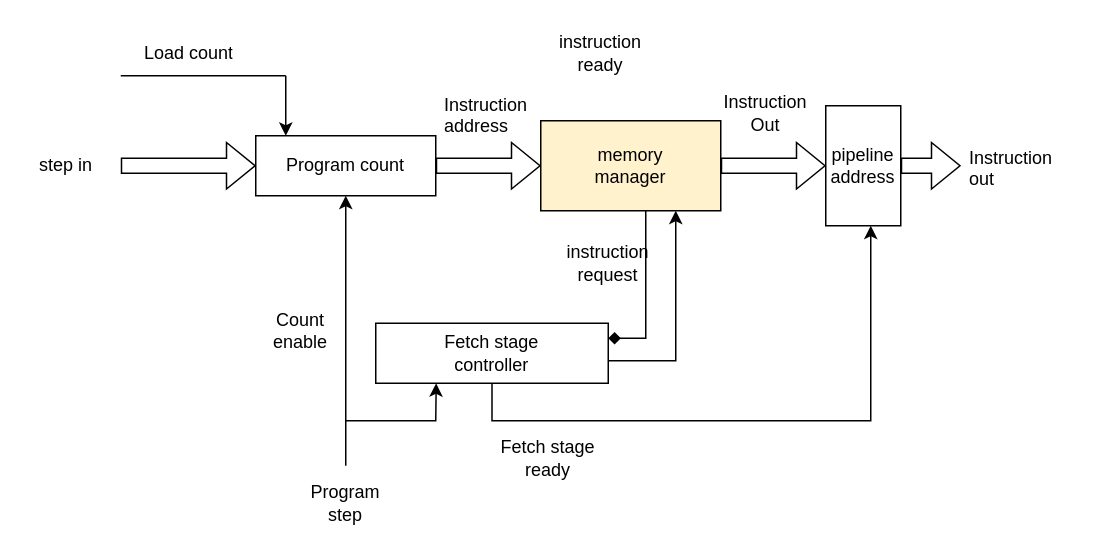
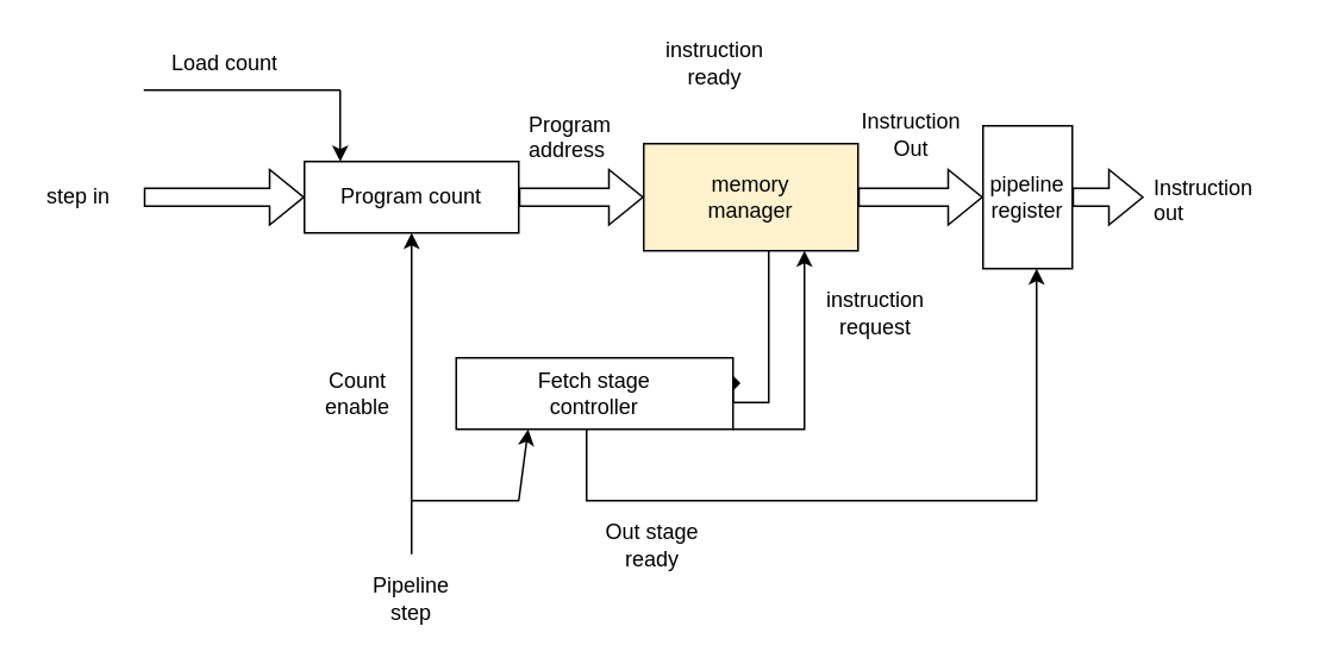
- <mxCell id="8" value="&lt;div&gt;Instruction &lt;br&gt;&lt;/div&gt;&lt;div&gt;address&lt;br&gt;&lt;/div&gt;" style="text;strokeColor=none;fillColor=none;align=left;verticalAlign=middle;spacingLeft=4;spacingRight=4;overflow=hidden;points=[[0,0.5],[1,0.5]];portConstraint=eastwest;rotatable=0;whiteSpace=wrap;html=1;" parent="1" vertex="1"><mxGeometry x="290" y="60" width="70" height="30" as="geometry" /></mxCell>
+ <mxCell id="8" value="&lt;div&gt;Program &lt;br&gt;&lt;/div&gt;&lt;div&gt;address&lt;br&gt;&lt;/div&gt;" style="text;strokeColor=none;fillColor=none;align=left;verticalAlign=middle;spacingLeft=4;spacingRight=4;overflow=hidden;points=[[0,0.5],[1,0.5]];portConstraint=eastwest;rotatable=0;whiteSpace=wrap;html=1;" parent="1" vertex="1"><mxGeometry x="290" y="60" width="70" height="30" as="geometry" /></mxCell>
- <mxCell id="14" value="&lt;div&gt;pipeline&lt;/div&gt;&lt;div&gt;address&lt;br&gt;&lt;/div&gt;" style="rounded=0;whiteSpace=wrap;html=1;" parent="1" vertex="1"><mxGeometry x="550" y="70" width="50" height="80" as="geometry" /></mxCell>
+ <mxCell id="14" value="&lt;div&gt;pipeline&lt;/div&gt;&lt;div&gt;register&lt;br&gt;&lt;/div&gt;" style="rounded=0;whiteSpace=wrap;html=1;" parent="1" vertex="1"><mxGeometry x="550" y="70" width="50" height="80" as="geometry" /></mxCell>
- <mxCell id="20" value="&lt;div&gt;instruction&lt;/div&gt;&lt;div&gt;request&lt;br&gt;&lt;/div&gt;" style="text;html=1;strokeColor=none;fillColor=none;align=center;verticalAlign=middle;whiteSpace=wrap;rounded=0;" vertex="1" parent="1"><mxGeometry x="375" y="160" width="60" height="30" as="geometry" /></mxCell>
+ <mxCell id="20" value="&lt;div&gt;instruction&lt;/div&gt;&lt;div&gt;request&lt;br&gt;&lt;/div&gt;" style="text;html=1;strokeColor=none;fillColor=none;align=center;verticalAlign=middle;whiteSpace=wrap;rounded=0;" vertex="1" parent="1"><mxGeometry x="460" y="160" width="60" height="30" as="geometry" /></mxCell>
- <mxCell id="18" value="&lt;div&gt;Fetch stage&lt;/div&gt;&lt;div&gt;controller&lt;br&gt;&lt;/div&gt;" style="rounded=0;whiteSpace=wrap;html=1;" vertex="1" parent="1"><mxGeometry x="250" y="215" width="155" height="40" as="geometry" /></mxCell>
+ <mxCell id="18" value="&lt;div&gt;Fetch stage&lt;/div&gt;&lt;div&gt;controller&lt;br&gt;&lt;/div&gt;" style="rounded=0;whiteSpace=wrap;html=1;" vertex="1" parent="1"><mxGeometry x="255" y="200" width="155" height="40" as="geometry" /></mxCell>
- <mxCell id="22" value="Fetch stage ready" style="text;html=1;strokeColor=none;fillColor=none;align=center;verticalAlign=middle;whiteSpace=wrap;rounded=0;" vertex="1" parent="1"><mxGeometry x="325" y="290" width="80" height="30" as="geometry" /></mxCell>
+ <mxCell id="22" value="Out stage ready" style="text;html=1;strokeColor=none;fillColor=none;align=center;verticalAlign=middle;whiteSpace=wrap;rounded=0;" vertex="1" parent="1"><mxGeometry x="325" y="290" width="80" height="30" as="geometry" /></mxCell>
- <mxCell id="24" value="Program step" style="text;html=1;strokeColor=none;fillColor=none;align=center;verticalAlign=middle;whiteSpace=wrap;rounded=0;" vertex="1" parent="1"><mxGeometry x="200" y="320" width="60" height="30" as="geometry" /></mxCell>
+ <mxCell id="24" value="Pipeline step" style="text;html=1;strokeColor=none;fillColor=none;align=center;verticalAlign=middle;whiteSpace=wrap;rounded=0;" vertex="1" parent="1"><mxGeometry x="200" y="320" width="60" height="30" as="geometry" /></mxCell>
